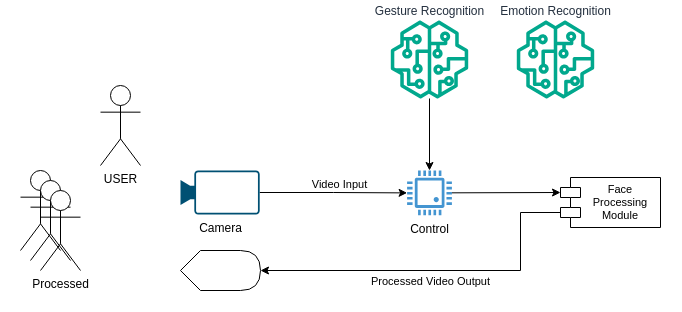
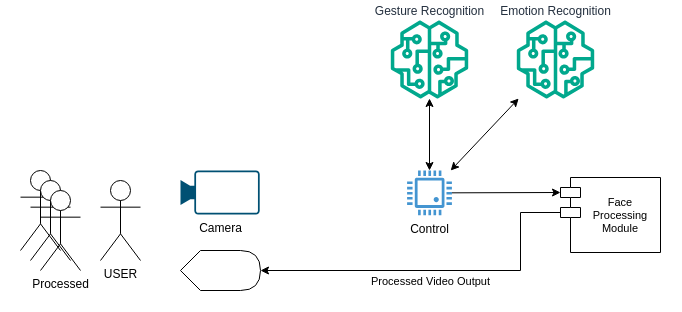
- <mxCell id="12" value="" style="endArrow=none;startArrow=classic;html=1;rounded=0;" edge="1" parent="1" source="7" target="6"><mxGeometry width="50" height="50" relative="1" as="geometry"><mxPoint x="430" y="220" as="sourcePoint" /><mxPoint x="480" y="170" as="targetPoint" /></mxGeometry></mxCell>
+ <mxCell id="12" value="" style="endArrow=classic;startArrow=classic;html=1;rounded=0;" edge="1" parent="1" source="7" target="6"><mxGeometry width="50" height="50" relative="1" as="geometry"><mxPoint x="430" y="220" as="sourcePoint" /><mxPoint x="480" y="170" as="targetPoint" /></mxGeometry></mxCell>
- <mxCell id="2" value="USER" style="shape=umlActor;verticalLabelPosition=bottom;verticalAlign=top;html=1;outlineConnect=0;" vertex="1" parent="1"><mxGeometry x="100" y="85" width="40" height="80" as="geometry" /></mxCell>
+ <mxCell id="2" value="USER" style="shape=umlActor;verticalLabelPosition=bottom;verticalAlign=top;html=1;outlineConnect=0;" vertex="1" parent="1"><mxGeometry x="100" y="180" width="40" height="80" as="geometry" /></mxCell>
+ <mxCell id="13" value="" style="endArrow=classic;startArrow=classic;html=1;rounded=0;" edge="1" parent="1" source="7" target="8"><mxGeometry width="50" height="50" relative="1" as="geometry"><mxPoint x="430" y="220" as="sourcePoint" /><mxPoint x="480" y="170" as="targetPoint" /></mxGeometry></mxCell>
- <mxCell id="3" style="edgeStyle=orthogonalEdgeStyle;rounded=0;orthogonalLoop=1;jettySize=auto;html=1;exitX=1;exitY=0.5;exitDx=0;exitDy=0;exitPerimeter=0;" edge="1" parent="1" source="5" target="7"><mxGeometry relative="1" as="geometry" /></mxCell>
- <mxCell id="4" value="Video Input" style="edgeLabel;html=1;align=center;verticalAlign=middle;resizable=0;points=[];" vertex="1" connectable="0" parent="3"><mxGeometry x="0.218" relative="1" as="geometry"><mxPoint x="-10" y="-9" as="offset" /></mxGeometry></mxCell>
- <mxCell id="14" value="Face Processing Module" style="shape=module;align=center;spacingLeft=20;align=center;verticalAlign=middle;whiteSpace=wrap;html=1;labelPosition=center;verticalLabelPosition=middle;fontSize=11;" vertex="1" parent="1"><mxGeometry x="560" y="177" width="100" height="50" as="geometry" /></mxCell>
+ <mxCell id="14" value="Face Processing Module" style="shape=module;align=center;spacingLeft=20;align=center;verticalAlign=middle;whiteSpace=wrap;html=1;labelPosition=center;verticalLabelPosition=middle;fontSize=11;" vertex="1" parent="1"><mxGeometry x="560" y="177" width="100" height="75" as="geometry" /></mxCell>
